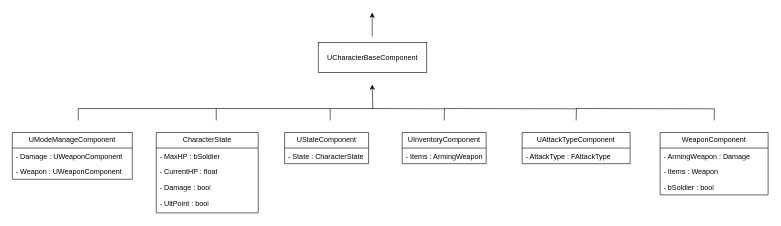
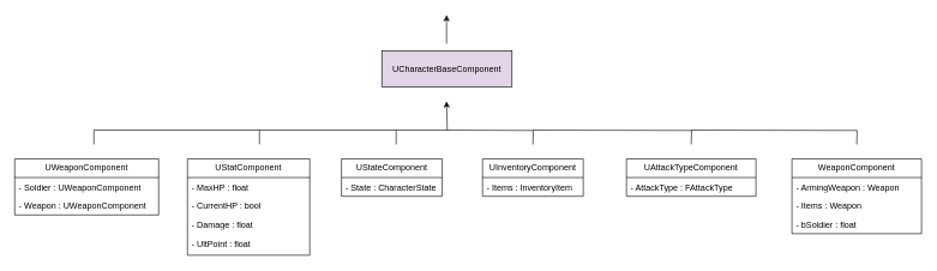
- <mxCell id="2" value="UCharacterBaseComponent" style="html=1;whiteSpace=wrap;" vertex="1" parent="1"><mxGeometry x="530" y="70" width="181" height="50" as="geometry" /></mxCell>
+ <mxCell id="2" value="UCharacterBaseComponent" style="html=1;whiteSpace=wrap;fillColor=#e1d5e7;" vertex="1" parent="1"><mxGeometry x="530" y="70" width="181" height="50" as="geometry" /></mxCell>
- <mxCell id="4" value="UModeManageComponent" style="swimlane;fontStyle=0;childLayout=stackLayout;horizontal=1;startSize=26;fillColor=none;horizontalStack=0;resizeParent=1;resizeParentMax=0;resizeLast=0;collapsible=1;marginBottom=0;whiteSpace=wrap;html=1;" vertex="1" parent="1"><mxGeometry x="20" y="220" width="200" height="78" as="geometry" /></mxCell>
+ <mxCell id="4" value="UWeaponComponent" style="swimlane;fontStyle=0;childLayout=stackLayout;horizontal=1;startSize=26;fillColor=none;horizontalStack=0;resizeParent=1;resizeParentMax=0;resizeLast=0;collapsible=1;marginBottom=0;whiteSpace=wrap;html=1;" vertex="1" parent="1"><mxGeometry x="20" y="220" width="200" height="78" as="geometry" /></mxCell>
- <mxCell id="7" value="CharacterState" style="swimlane;fontStyle=0;childLayout=stackLayout;horizontal=1;startSize=26;fillColor=none;horizontalStack=0;resizeParent=1;resizeParentMax=0;resizeLast=0;collapsible=1;marginBottom=0;whiteSpace=wrap;html=1;" vertex="1" parent="1"><mxGeometry x="260" y="220" width="170" height="134" as="geometry" /></mxCell>
+ <mxCell id="7" value="UStatComponent" style="swimlane;fontStyle=0;childLayout=stackLayout;horizontal=1;startSize=26;fillColor=none;horizontalStack=0;resizeParent=1;resizeParentMax=0;resizeLast=0;collapsible=1;marginBottom=0;whiteSpace=wrap;html=1;" vertex="1" parent="1"><mxGeometry x="260" y="220" width="170" height="134" as="geometry" /></mxCell>
- <mxCell id="5" value="- Damage : UWeaponComponent" style="text;strokeColor=none;fillColor=none;align=left;verticalAlign=top;spacingLeft=4;spacingRight=4;overflow=hidden;rotatable=0;points=[[0,0.5],[1,0.5]];portConstraint=eastwest;whiteSpace=wrap;html=1;" vertex="1" parent="4"><mxGeometry y="26" width="200" height="26" as="geometry" /></mxCell>
+ <mxCell id="5" value="- Soldier : UWeaponComponent" style="text;strokeColor=none;fillColor=none;align=left;verticalAlign=top;spacingLeft=4;spacingRight=4;overflow=hidden;rotatable=0;points=[[0,0.5],[1,0.5]];portConstraint=eastwest;whiteSpace=wrap;html=1;" vertex="1" parent="4"><mxGeometry y="26" width="200" height="26" as="geometry" /></mxCell>
- <mxCell id="8" value="- MaxHP : bSoldier" style="text;strokeColor=none;fillColor=none;align=left;verticalAlign=top;spacingLeft=4;spacingRight=4;overflow=hidden;rotatable=0;points=[[0,0.5],[1,0.5]];portConstraint=eastwest;whiteSpace=wrap;html=1;" vertex="1" parent="7"><mxGeometry y="26" width="170" height="26" as="geometry" /></mxCell>
+ <mxCell id="8" value="- MaxHP : float" style="text;strokeColor=none;fillColor=none;align=left;verticalAlign=top;spacingLeft=4;spacingRight=4;overflow=hidden;rotatable=0;points=[[0,0.5],[1,0.5]];portConstraint=eastwest;whiteSpace=wrap;html=1;" vertex="1" parent="7"><mxGeometry y="26" width="170" height="26" as="geometry" /></mxCell>
- <mxCell id="19" value="- ArmingWeapon : Damage" style="text;strokeColor=none;fillColor=none;align=left;verticalAlign=top;spacingLeft=4;spacingRight=4;overflow=hidden;rotatable=0;points=[[0,0.5],[1,0.5]];portConstraint=eastwest;whiteSpace=wrap;html=1;" vertex="1" parent="18"><mxGeometry y="26" width="180" height="26" as="geometry" /></mxCell>
+ <mxCell id="19" value="- ArmingWeapon : Weapon" style="text;strokeColor=none;fillColor=none;align=left;verticalAlign=top;spacingLeft=4;spacingRight=4;overflow=hidden;rotatable=0;points=[[0,0.5],[1,0.5]];portConstraint=eastwest;whiteSpace=wrap;html=1;" vertex="1" parent="18"><mxGeometry y="26" width="180" height="26" as="geometry" /></mxCell>
- <mxCell id="15" value="- Items : ArmingWeapon" style="text;strokeColor=none;fillColor=none;align=left;verticalAlign=top;spacingLeft=4;spacingRight=4;overflow=hidden;rotatable=0;points=[[0,0.5],[1,0.5]];portConstraint=eastwest;whiteSpace=wrap;html=1;" vertex="1" parent="14"><mxGeometry y="26" width="140" height="26" as="geometry" /></mxCell>
+ <mxCell id="15" value="- Items : InventoryItem" style="text;strokeColor=none;fillColor=none;align=left;verticalAlign=top;spacingLeft=4;spacingRight=4;overflow=hidden;rotatable=0;points=[[0,0.5],[1,0.5]];portConstraint=eastwest;whiteSpace=wrap;html=1;" vertex="1" parent="14"><mxGeometry y="26" width="140" height="26" as="geometry" /></mxCell>
- <mxCell id="9" value="- CurrentHP : float" style="text;strokeColor=none;fillColor=none;align=left;verticalAlign=top;spacingLeft=4;spacingRight=4;overflow=hidden;rotatable=0;points=[[0,0.5],[1,0.5]];portConstraint=eastwest;whiteSpace=wrap;html=1;" vertex="1" parent="7"><mxGeometry y="52" width="170" height="26" as="geometry" /></mxCell>
+ <mxCell id="9" value="- CurrentHP : bool" style="text;strokeColor=none;fillColor=none;align=left;verticalAlign=top;spacingLeft=4;spacingRight=4;overflow=hidden;rotatable=0;points=[[0,0.5],[1,0.5]];portConstraint=eastwest;whiteSpace=wrap;html=1;" vertex="1" parent="7"><mxGeometry y="52" width="170" height="26" as="geometry" /></mxCell>
- <mxCell id="10" value="- Damage : bool" style="text;strokeColor=none;fillColor=none;align=left;verticalAlign=top;spacingLeft=4;spacingRight=4;overflow=hidden;rotatable=0;points=[[0,0.5],[1,0.5]];portConstraint=eastwest;whiteSpace=wrap;html=1;" vertex="1" parent="7"><mxGeometry y="78" width="170" height="26" as="geometry" /></mxCell>
+ <mxCell id="10" value="- Damage : float" style="text;strokeColor=none;fillColor=none;align=left;verticalAlign=top;spacingLeft=4;spacingRight=4;overflow=hidden;rotatable=0;points=[[0,0.5],[1,0.5]];portConstraint=eastwest;whiteSpace=wrap;html=1;" vertex="1" parent="7"><mxGeometry y="78" width="170" height="26" as="geometry" /></mxCell>
- <mxCell id="21" value="- bSoldier : bool" style="text;strokeColor=none;fillColor=none;align=left;verticalAlign=top;spacingLeft=4;spacingRight=4;overflow=hidden;rotatable=0;points=[[0,0.5],[1,0.5]];portConstraint=eastwest;whiteSpace=wrap;html=1;" vertex="1" parent="18"><mxGeometry y="78" width="180" height="26" as="geometry" /></mxCell>
+ <mxCell id="21" value="- bSoldier : float" style="text;strokeColor=none;fillColor=none;align=left;verticalAlign=top;spacingLeft=4;spacingRight=4;overflow=hidden;rotatable=0;points=[[0,0.5],[1,0.5]];portConstraint=eastwest;whiteSpace=wrap;html=1;" vertex="1" parent="18"><mxGeometry y="78" width="180" height="26" as="geometry" /></mxCell>
- <mxCell id="11" value="- UltPoint : bool" style="text;strokeColor=none;fillColor=none;align=left;verticalAlign=middle;spacingLeft=4;spacingRight=4;overflow=hidden;points=[[0,0.5],[1,0.5]];portConstraint=eastwest;rotatable=0;whiteSpace=wrap;html=1;" vertex="1" parent="7"><mxGeometry y="104" width="170" height="30" as="geometry" /></mxCell>
+ <mxCell id="11" value="- UltPoint : float" style="text;strokeColor=none;fillColor=none;align=left;verticalAlign=middle;spacingLeft=4;spacingRight=4;overflow=hidden;points=[[0,0.5],[1,0.5]];portConstraint=eastwest;rotatable=0;whiteSpace=wrap;html=1;" vertex="1" parent="7"><mxGeometry y="104" width="170" height="30" as="geometry" /></mxCell>
